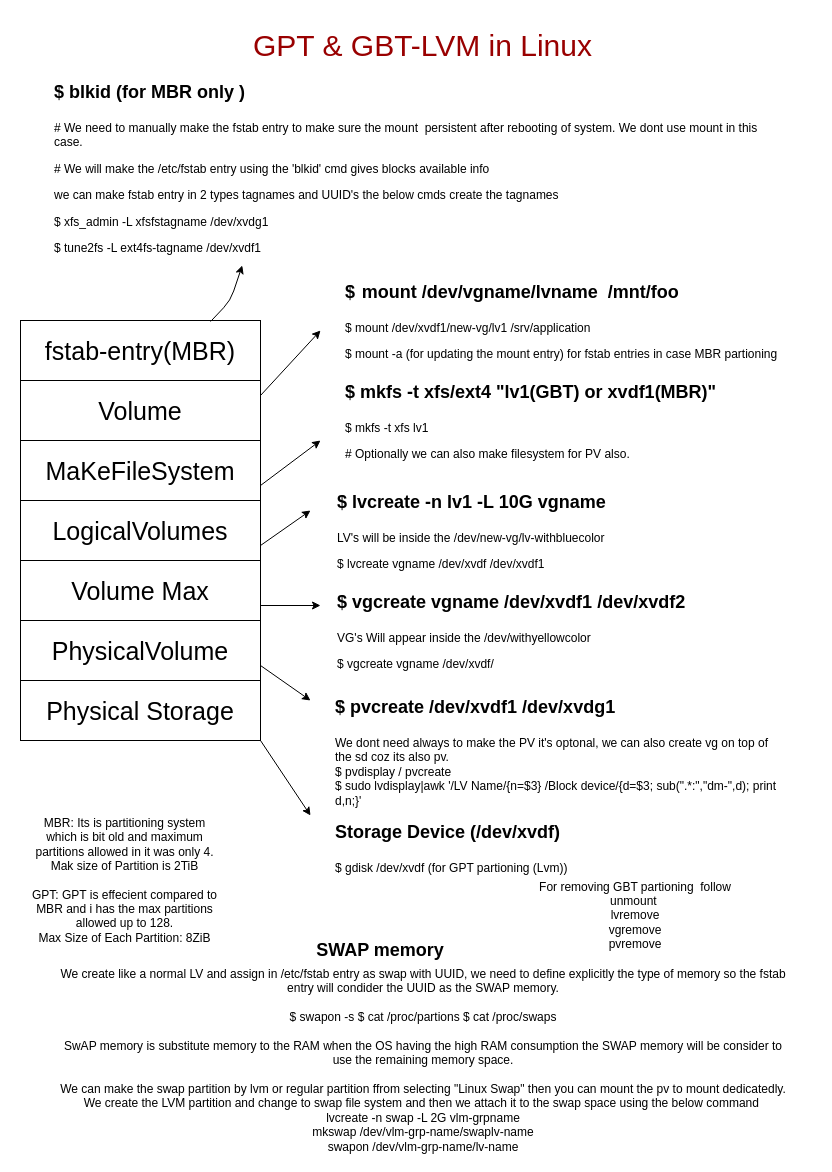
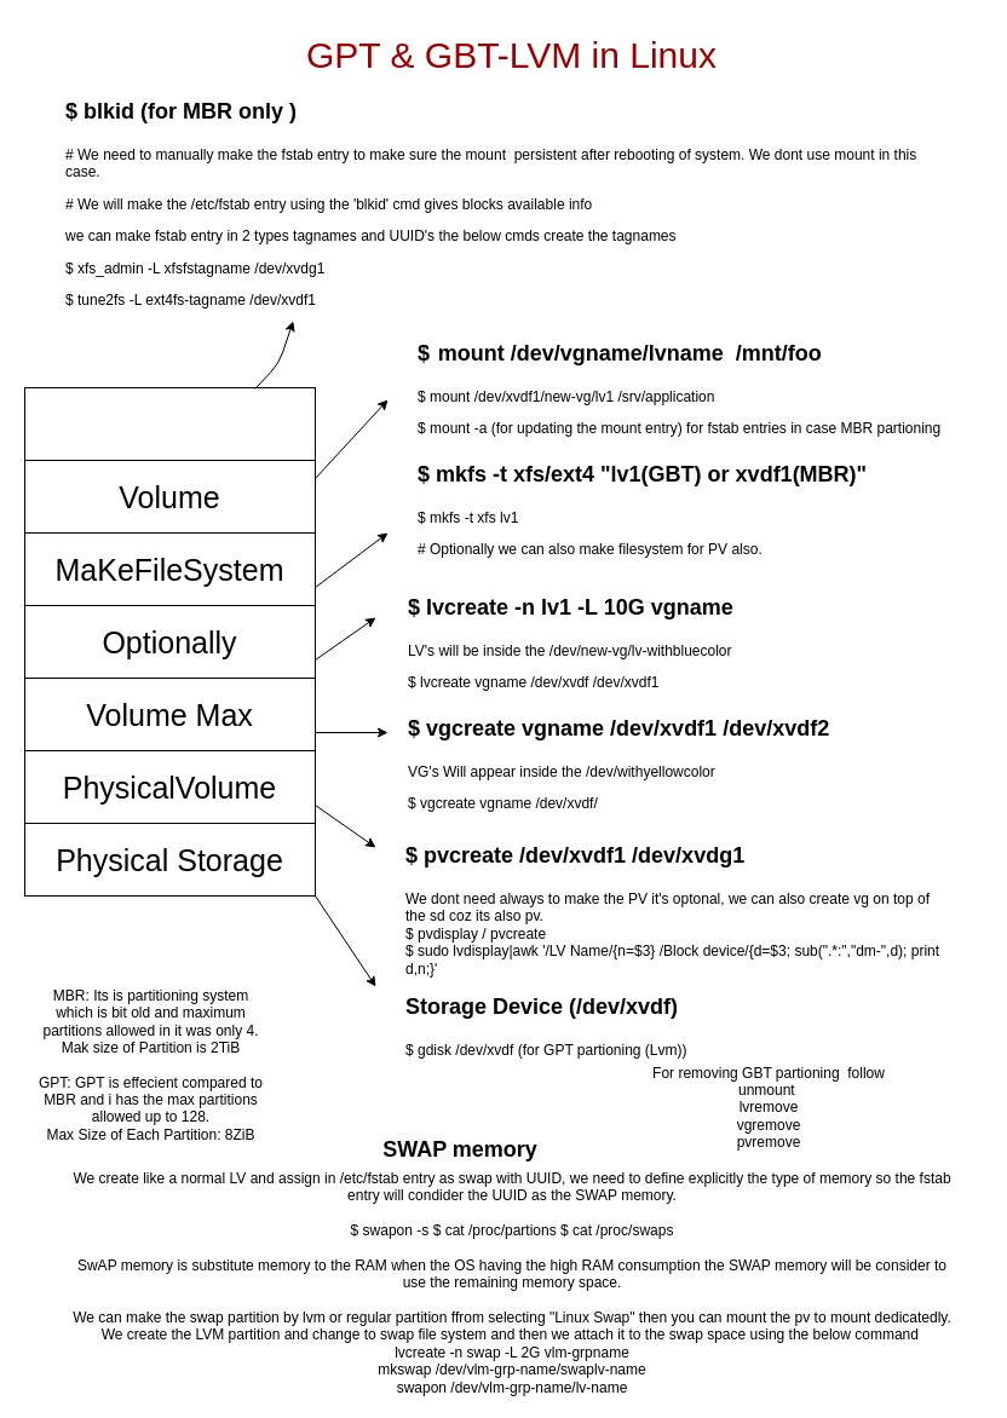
- <mxCell id="27" value="&lt;font style=&quot;font-size: 25px&quot;&gt;fstab-entry(MBR)&lt;/font&gt;" style="text;html=1;strokeColor=none;fillColor=none;align=center;verticalAlign=middle;whiteSpace=wrap;rounded=0;" parent="1" vertex="1"><mxGeometry x="40" y="330" width="200" height="40" as="geometry" /></mxCell>
- <mxCell id="11" value="&lt;font style=&quot;font-size: 25px&quot;&gt;LogicalVolumes&lt;/font&gt;" style="text;html=1;strokeColor=none;fillColor=none;align=center;verticalAlign=middle;whiteSpace=wrap;rounded=0;" parent="1" vertex="1"><mxGeometry x="40" y="510" width="200" height="40" as="geometry" /></mxCell>
+ <mxCell id="11" value="&lt;font style=&quot;font-size: 25px&quot;&gt;Optionally&lt;/font&gt;" style="text;html=1;strokeColor=none;fillColor=none;align=center;verticalAlign=middle;whiteSpace=wrap;rounded=0;" parent="1" vertex="1"><mxGeometry x="40" y="510" width="200" height="40" as="geometry" /></mxCell>
